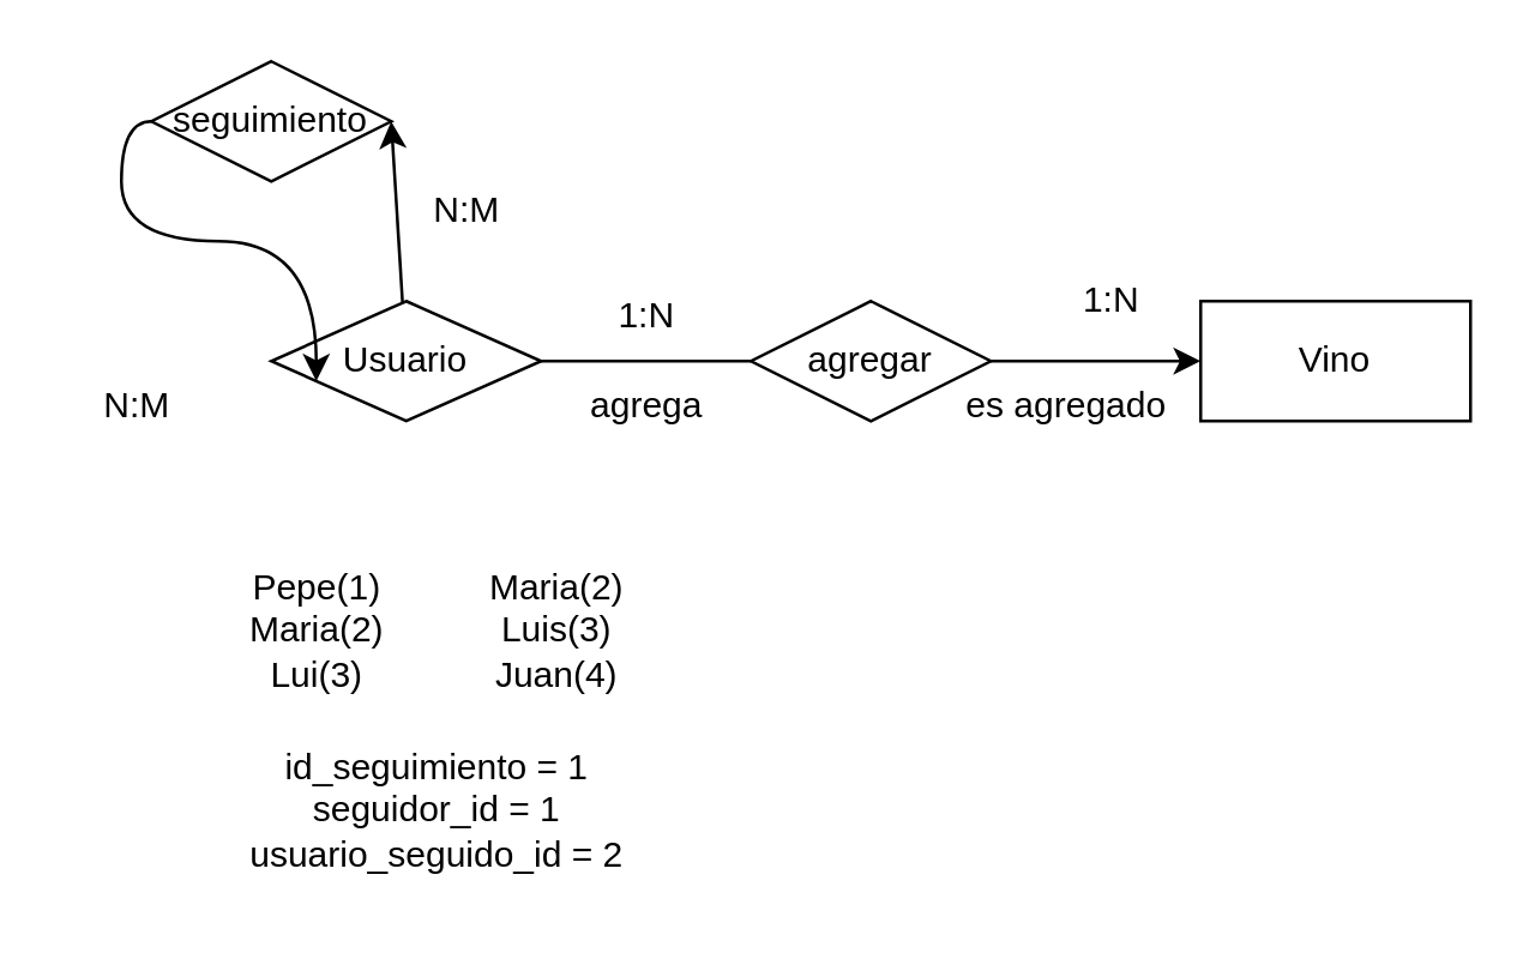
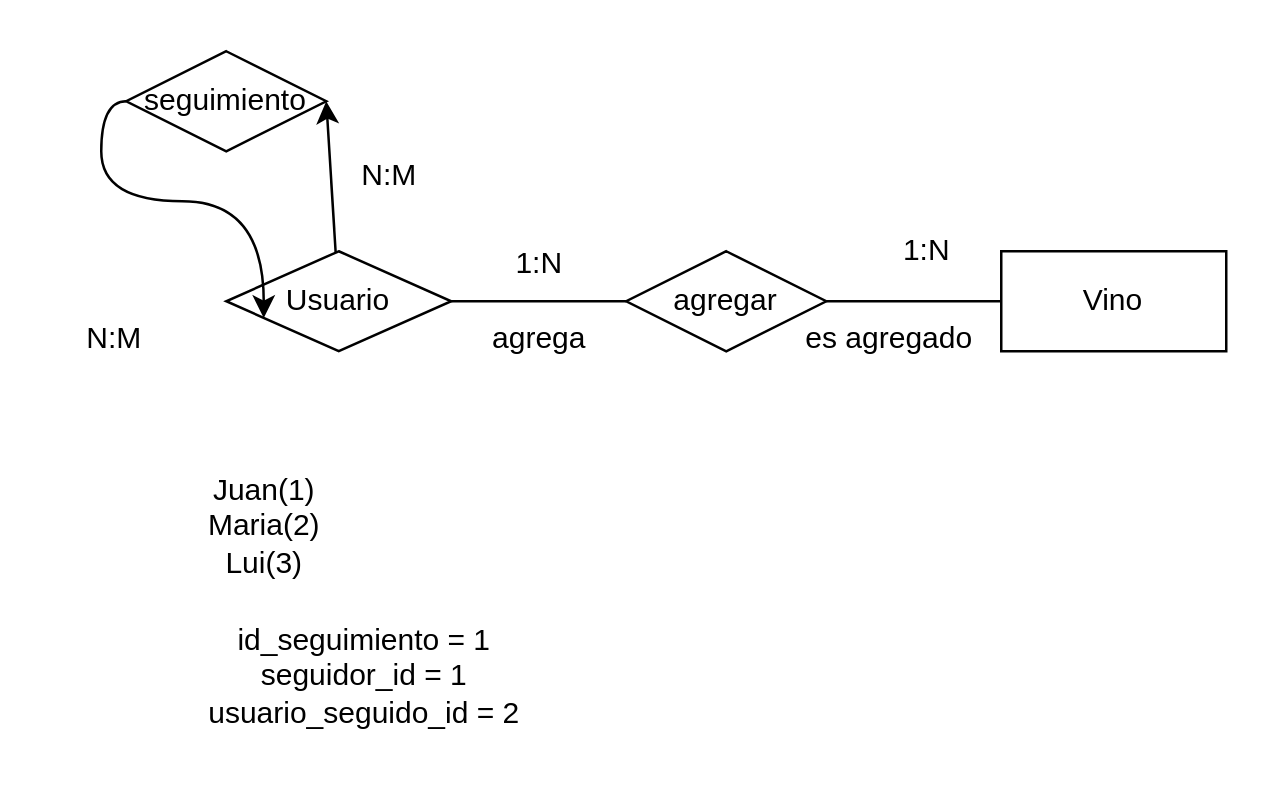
- <mxCell id="6" value="" style="edgeStyle=none;html=1;" edge="1" parent="1" source="7" target="4"><mxGeometry relative="1" as="geometry" /></mxCell>
+ <mxCell id="6" value="" style="edgeStyle=none;html=1;endArrow=none;" edge="1" parent="1" source="7" target="4"><mxGeometry relative="1" as="geometry" /></mxCell>
- <mxCell id="10" value="Pepe(1)&lt;br&gt;Maria(2)&lt;br&gt;Lui(3)" style="text;html=1;align=center;verticalAlign=middle;resizable=0;points=[];autosize=1;strokeColor=none;fillColor=none;" vertex="1" parent="1"><mxGeometry x="70" y="180" width="70" height="60" as="geometry" /></mxCell>
+ <mxCell id="10" value="Juan(1)&lt;br&gt;Maria(2)&lt;br&gt;Lui(3)" style="text;html=1;align=center;verticalAlign=middle;resizable=0;points=[];autosize=1;strokeColor=none;fillColor=none;" vertex="1" parent="1"><mxGeometry x="70" y="180" width="70" height="60" as="geometry" /></mxCell>
- <mxCell id="17" value="Maria(2)&lt;br&gt;Luis(3)&lt;br&gt;Juan(4)" style="text;html=1;align=center;verticalAlign=middle;resizable=0;points=[];autosize=1;strokeColor=none;fillColor=none;" vertex="1" parent="1"><mxGeometry x="150" y="180" width="70" height="60" as="geometry" /></mxCell>
